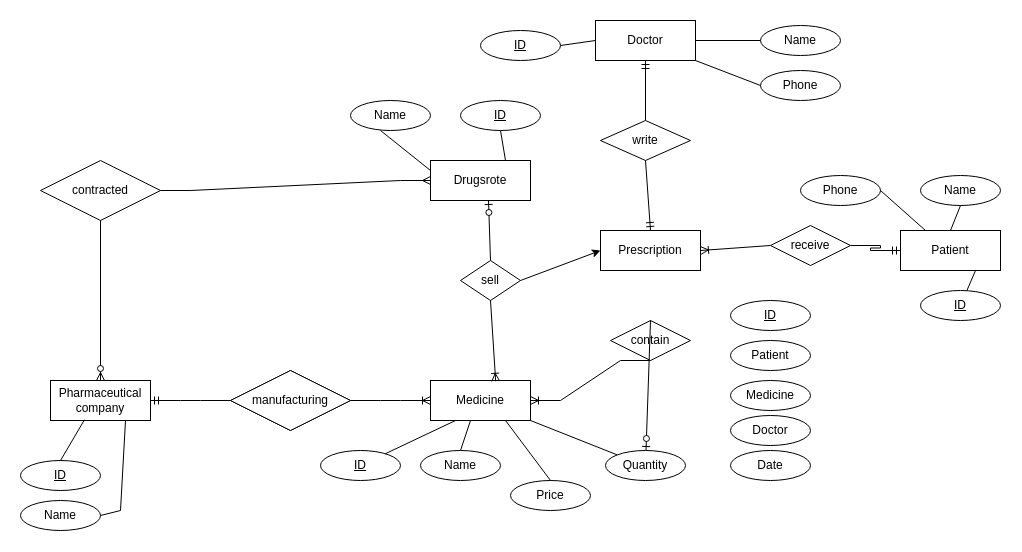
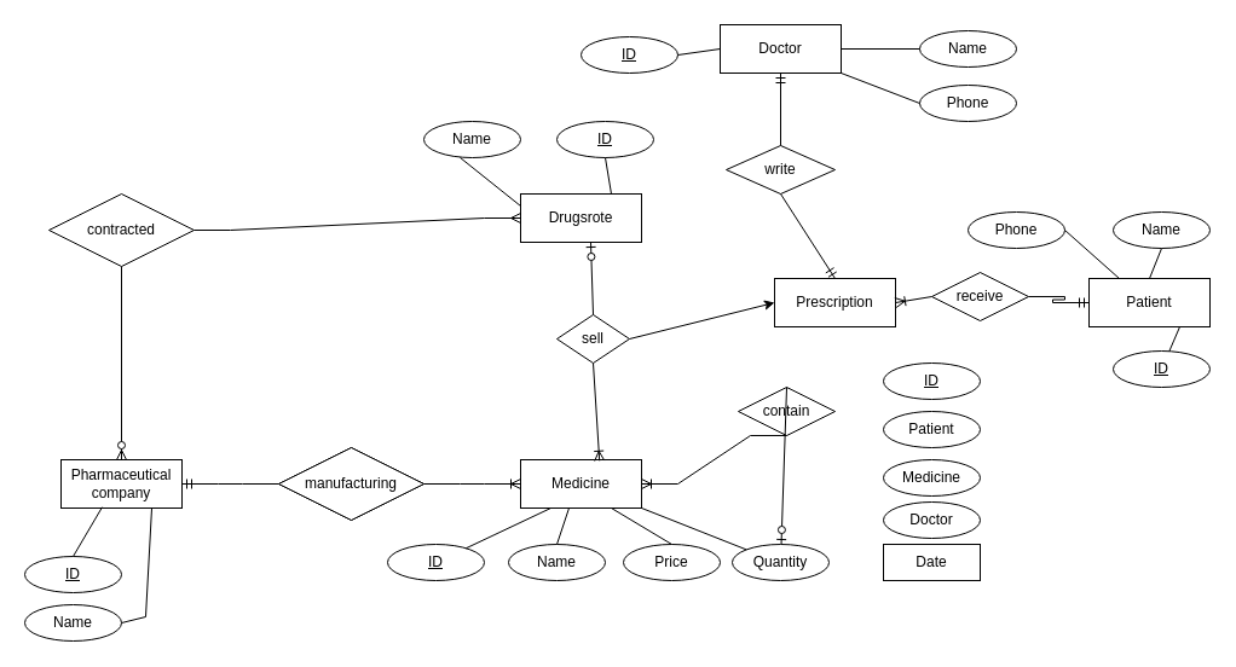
- <mxCell id="8" value="Prescription" style="whiteSpace=wrap;html=1;align=center;" parent="1" vertex="1"><mxGeometry x="600" y="230" width="100" height="40" as="geometry" /></mxCell>
+ <mxCell id="8" value="Prescription" style="whiteSpace=wrap;html=1;align=center;" parent="1" vertex="1"><mxGeometry x="640" y="230" width="100" height="40" as="geometry" /></mxCell>
- <mxCell id="46" value="Date" style="ellipse;whiteSpace=wrap;html=1;align=center;" vertex="1" parent="1"><mxGeometry x="730" y="450" width="80" height="30" as="geometry" /></mxCell>
+ <mxCell id="46" value="Date" style="whiteSpace=wrap;html=1;align=center;rounded=0;" vertex="1" parent="1"><mxGeometry x="730" y="450" width="80" height="30" as="geometry" /></mxCell>
- <mxCell id="38" value="Price" style="ellipse;whiteSpace=wrap;html=1;align=center;" vertex="1" parent="1"><mxGeometry x="510" y="480" width="80" height="30" as="geometry" /></mxCell>
+ <mxCell id="38" value="Price" style="ellipse;whiteSpace=wrap;html=1;align=center;" vertex="1" parent="1"><mxGeometry x="515" y="450" width="80" height="30" as="geometry" /></mxCell>
